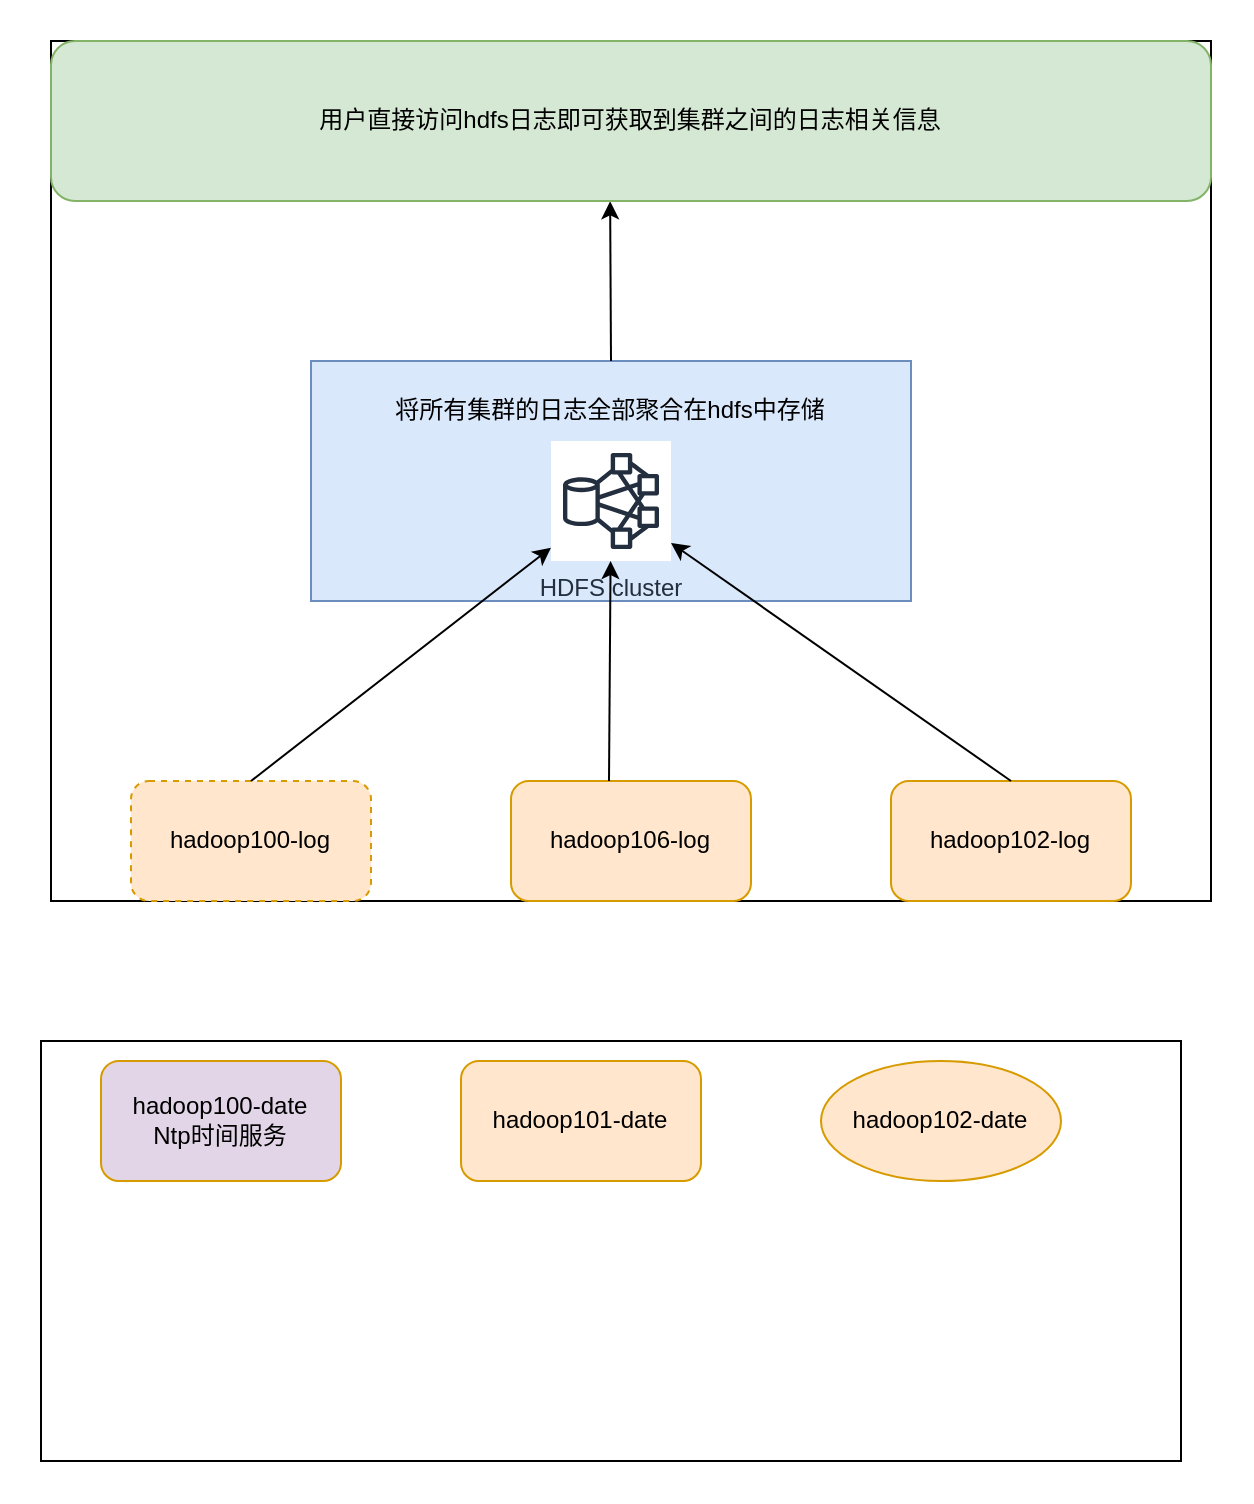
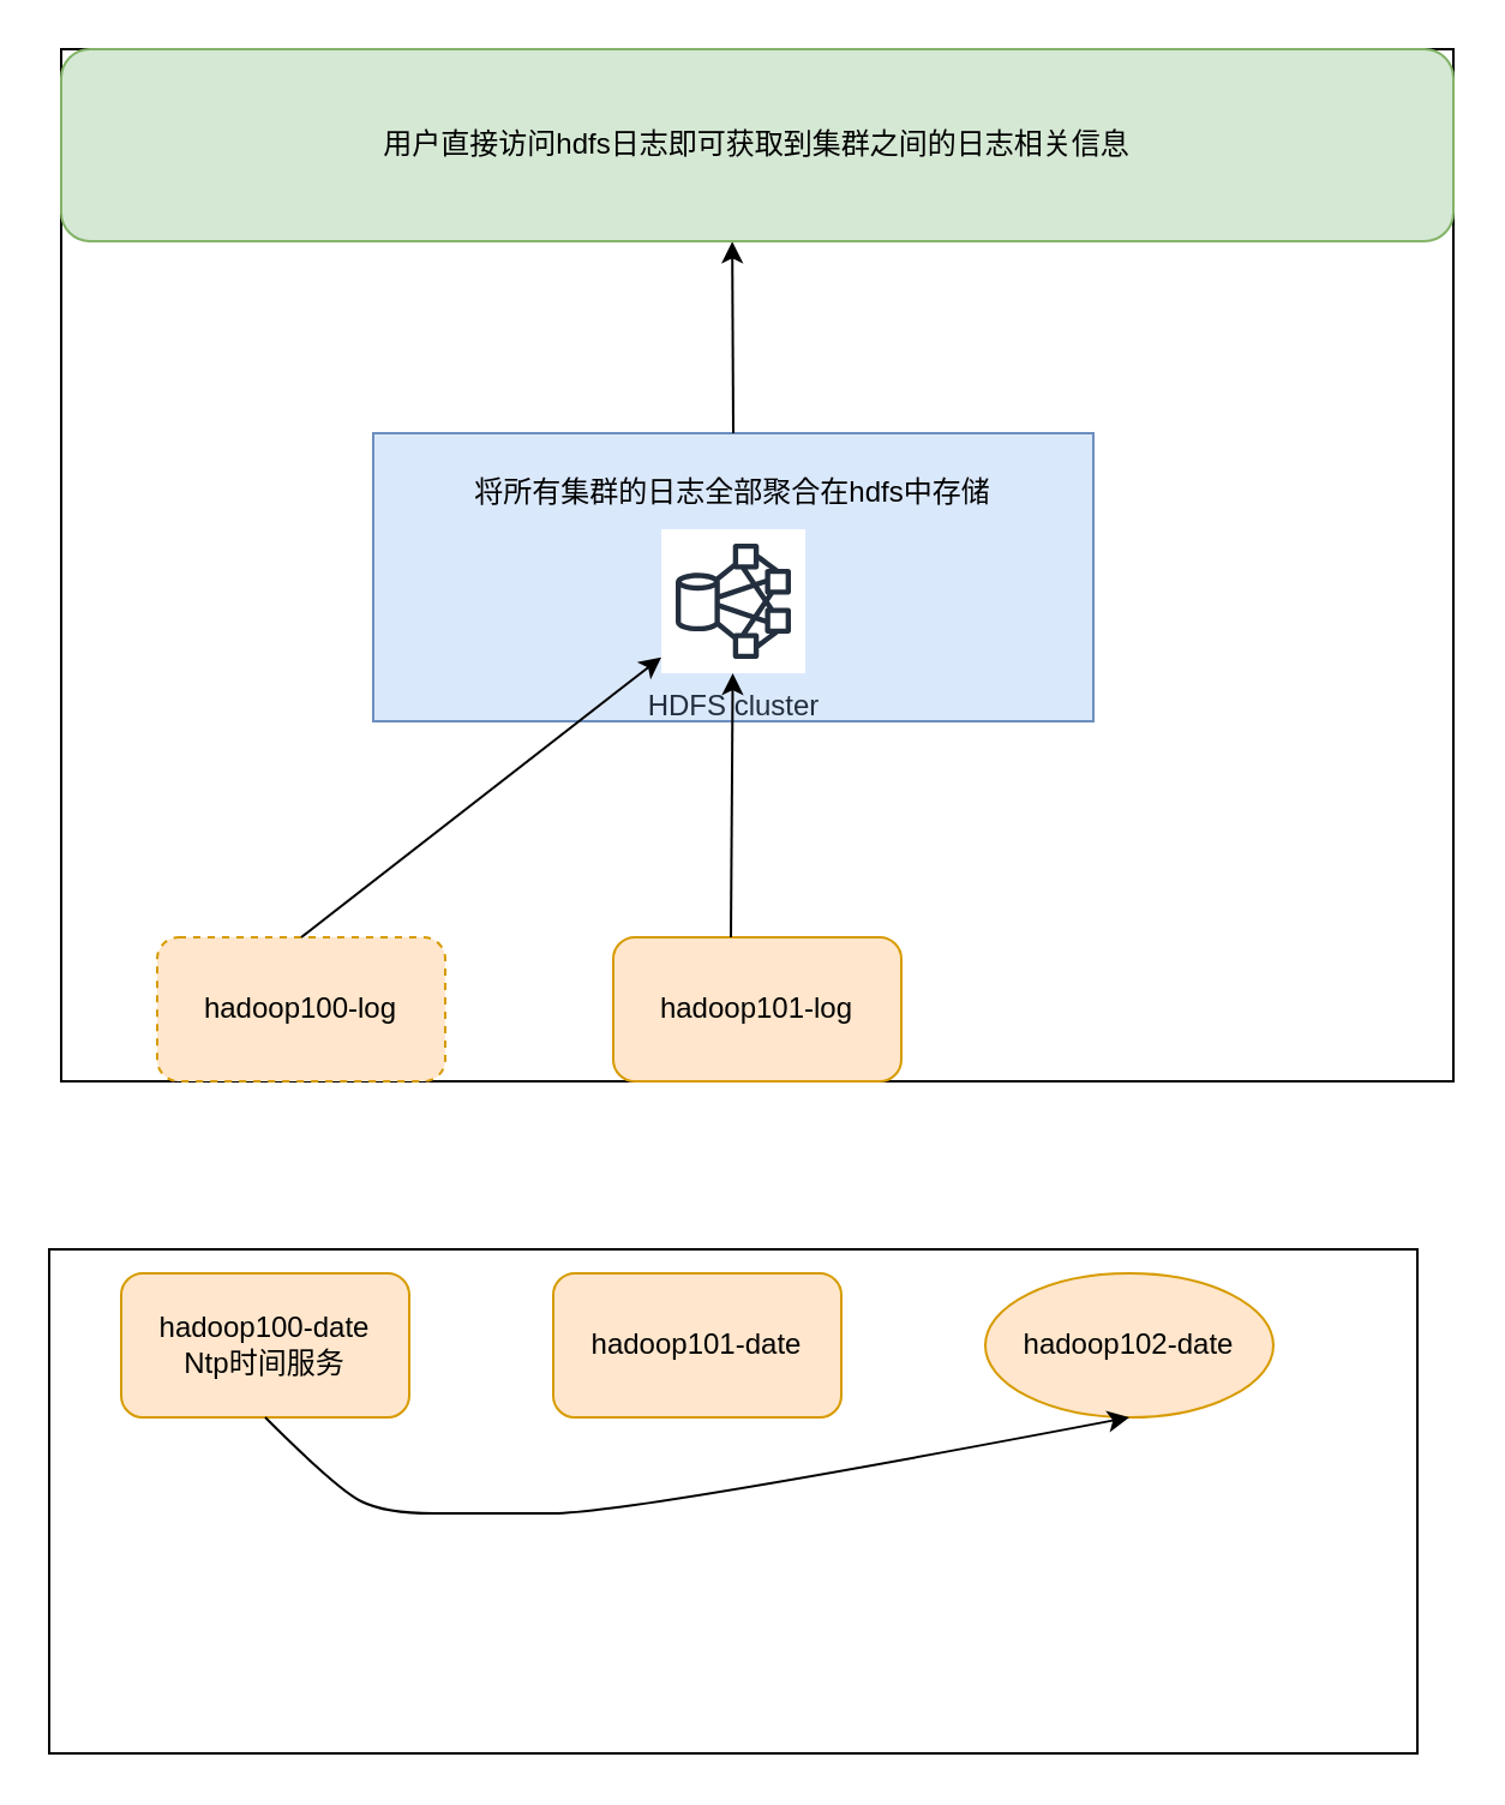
- <mxCell id="9" value="" style="endArrow=classic;html=1;rounded=0;exitX=0.5;exitY=0;exitDx=0;exitDy=0;" parent="1" source="5" target="10" edge="1"><mxGeometry width="50" height="50" relative="1" as="geometry"><mxPoint x="495" y="390" as="sourcePoint" /><mxPoint x="361" y="270.527" as="targetPoint" /></mxGeometry></mxCell>
- <mxCell id="4" value="hadoop106-log" style="rounded=1;whiteSpace=wrap;html=1;fillColor=#ffe6cc;strokeColor=#d79b00;" parent="1" vertex="1"><mxGeometry x="255" y="390" width="120" height="60" as="geometry" /></mxCell>
+ <mxCell id="4" value="hadoop101-log" style="rounded=1;whiteSpace=wrap;html=1;fillColor=#ffe6cc;strokeColor=#d79b00;" parent="1" vertex="1"><mxGeometry x="255" y="390" width="120" height="60" as="geometry" /></mxCell>
- <mxCell id="5" value="hadoop102-log" style="rounded=1;whiteSpace=wrap;html=1;fillColor=#ffe6cc;strokeColor=#d79b00;" parent="1" vertex="1"><mxGeometry x="445" y="390" width="120" height="60" as="geometry" /></mxCell>
- <mxCell id="15" value="hadoop100-date&lt;br&gt;Ntp时间服务" style="rounded=1;whiteSpace=wrap;html=1;fillColor=#e1d5e7;strokeColor=#d79b00;" vertex="1" parent="1"><mxGeometry x="50" y="530" width="120" height="60" as="geometry" /></mxCell>
+ <mxCell id="15" value="hadoop100-date&lt;br&gt;Ntp时间服务" style="rounded=1;whiteSpace=wrap;html=1;fillColor=#ffe6cc;strokeColor=#d79b00;" vertex="1" parent="1"><mxGeometry x="50" y="530" width="120" height="60" as="geometry" /></mxCell>
+ <mxCell id="18" value="" style="curved=1;endArrow=classic;html=1;rounded=0;exitX=0.5;exitY=1;exitDx=0;exitDy=0;entryX=0.5;entryY=1;entryDx=0;entryDy=0;" edge="1" parent="1" source="15" target="17"><mxGeometry width="50" height="50" relative="1" as="geometry"><mxPoint x="120" y="600" as="sourcePoint" /><mxPoint x="300" y="600" as="targetPoint" /><Array as="points"><mxPoint x="140" y="620" /><mxPoint x="160" y="630" /><mxPoint x="200" y="630" /><mxPoint x="260" y="630" /></Array></mxGeometry></mxCell>
